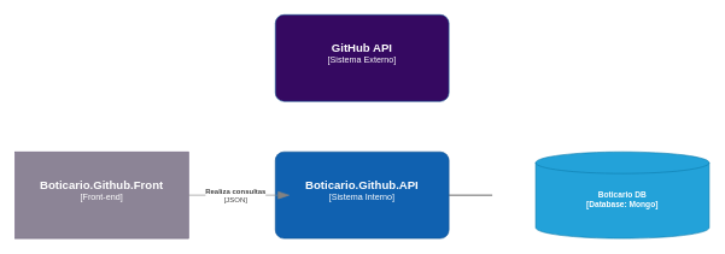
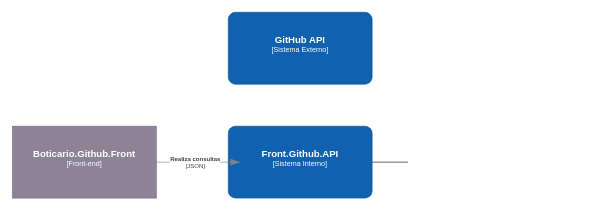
- <mxCell id="7" value="&lt;font style=&quot;font-size: 16px&quot;&gt;&lt;b&gt;GitHub API&lt;/b&gt;&lt;/font&gt;&lt;div&gt;[Sistema Externo]&lt;/div&gt;&lt;br&gt;&lt;div&gt;&lt;font style=&quot;font-size: 11px&quot;&gt;&lt;font color=&quot;#cccccc&quot;&gt;&lt;/font&gt;&lt;/div&gt;" style="rounded=1;whiteSpace=wrap;html=1;labelBackgroundColor=none;fillColor=#350961;fontColor=#ffffff;align=center;arcSize=10;strokeColor=#0D5091;metaEdit=1;resizable=0;points=[[0.25,0,0],[0.5,0,0],[0.75,0,0],[1,0.25,0],[1,0.5,0],[1,0.75,0],[0.75,1,0],[0.5,1,0],[0.25,1,0],[0,0.75,0],[0,0.5,0],[0,0.25,0]];" parent="1" vertex="1"><mxGeometry x="380" y="20" width="240" height="120" as="geometry" /></mxCell>
+ <mxCell id="7" value="&lt;font style=&quot;font-size: 16px&quot;&gt;&lt;b&gt;GitHub API&lt;/b&gt;&lt;/font&gt;&lt;div&gt;[Sistema Externo]&lt;/div&gt;&lt;br&gt;&lt;div&gt;&lt;font style=&quot;font-size: 11px&quot;&gt;&lt;font color=&quot;#cccccc&quot;&gt;&lt;/font&gt;&lt;/div&gt;" style="rounded=1;whiteSpace=wrap;html=1;labelBackgroundColor=none;fillColor=#1061b0;fontColor=#ffffff;align=center;arcSize=10;strokeColor=#0D5091;metaEdit=1;resizable=0;points=[[0.25,0,0],[0.5,0,0],[0.75,0,0],[1,0.25,0],[1,0.5,0],[1,0.75,0],[0.75,1,0],[0.5,1,0],[0.25,1,0],[0,0.75,0],[0,0.5,0],[0,0.25,0]];" parent="1" vertex="1"><mxGeometry x="380" y="20" width="240" height="120" as="geometry" /></mxCell>
- <mxCell id="3" value="&lt;font style=&quot;font-size: 16px&quot;&gt;&lt;b&gt;Boticario.Github.API&lt;/b&gt;&lt;/font&gt;&lt;div&gt;[Sistema Interno]&lt;/div&gt;&lt;br&gt;&lt;div&gt;&lt;font style=&quot;font-size: 11px&quot;&gt;&lt;font color=&quot;#cccccc&quot;&gt;&lt;/font&gt;&lt;/div&gt;" style="rounded=1;whiteSpace=wrap;html=1;labelBackgroundColor=none;fillColor=#1061B0;fontColor=#ffffff;align=center;arcSize=10;strokeColor=#0D5091;metaEdit=1;resizable=0;points=[[0.25,0,0],[0.5,0,0],[0.75,0,0],[1,0.25,0],[1,0.5,0],[1,0.75,0],[0.75,1,0],[0.5,1,0],[0.25,1,0],[0,0.75,0],[0,0.5,0],[0,0.25,0]];" parent="1" vertex="1"><mxGeometry x="380" y="210" width="240" height="120" as="geometry" /></mxCell>
+ <mxCell id="3" value="&lt;font style=&quot;font-size: 16px&quot;&gt;&lt;b&gt;Front.Github.API&lt;/b&gt;&lt;/font&gt;&lt;div&gt;[Sistema Interno]&lt;/div&gt;&lt;br&gt;&lt;div&gt;&lt;font style=&quot;font-size: 11px&quot;&gt;&lt;font color=&quot;#cccccc&quot;&gt;&lt;/font&gt;&lt;/div&gt;" style="rounded=1;whiteSpace=wrap;html=1;labelBackgroundColor=none;fillColor=#1061B0;fontColor=#ffffff;align=center;arcSize=10;strokeColor=#0D5091;metaEdit=1;resizable=0;points=[[0.25,0,0],[0.5,0,0],[0.75,0,0],[1,0.25,0],[1,0.5,0],[1,0.75,0],[0.75,1,0],[0.5,1,0],[0.25,1,0],[0,0.75,0],[0,0.5,0],[0,0.25,0]];" parent="1" vertex="1"><mxGeometry x="380" y="210" width="240" height="120" as="geometry" /></mxCell>
- <mxCell id="6" value="&lt;font style=&quot;font-size: 11px;&quot;&gt;&lt;b style=&quot;font-size: 11px;&quot;&gt;Boticario DB&lt;/b&gt;&lt;/font&gt;&lt;div style=&quot;font-size: 11px;&quot;&gt;&lt;b style=&quot;font-size: 11px;&quot;&gt;[Database:&amp;nbsp;Mongo]&lt;/b&gt;&lt;/div&gt;&lt;b style=&quot;font-size: 11px;&quot;&gt;&lt;br style=&quot;font-size: 11px;&quot;&gt;&lt;div style=&quot;font-size: 11px;&quot;&gt;&lt;font style=&quot;font-size: 11px&quot;&gt;&lt;font color=&quot;#E6E6E6&quot; style=&quot;font-size: 11px;&quot;&gt;&lt;/font&gt;&lt;/font&gt;&lt;/div&gt;&lt;/b&gt;" style="shape=cylinder3;size=15;whiteSpace=wrap;html=1;boundedLbl=1;rounded=0;labelBackgroundColor=none;fillColor=#23A2D9;fontSize=11;fontColor=#ffffff;align=center;strokeColor=#0E7DAD;metaEdit=1;points=[[0.5,0,0],[1,0.25,0],[1,0.5,0],[1,0.75,0],[0.5,1,0],[0,0.75,0],[0,0.5,0],[0,0.25,0]];resizable=0;" parent="1" vertex="1"><mxGeometry x="740" y="210" width="240" height="120" as="geometry" /></mxCell>
